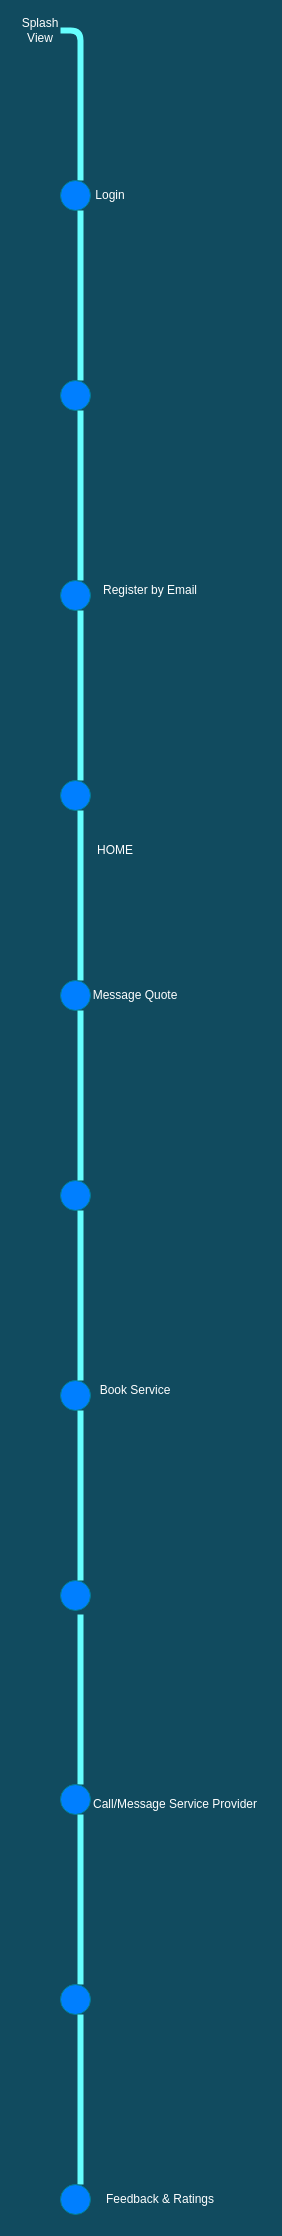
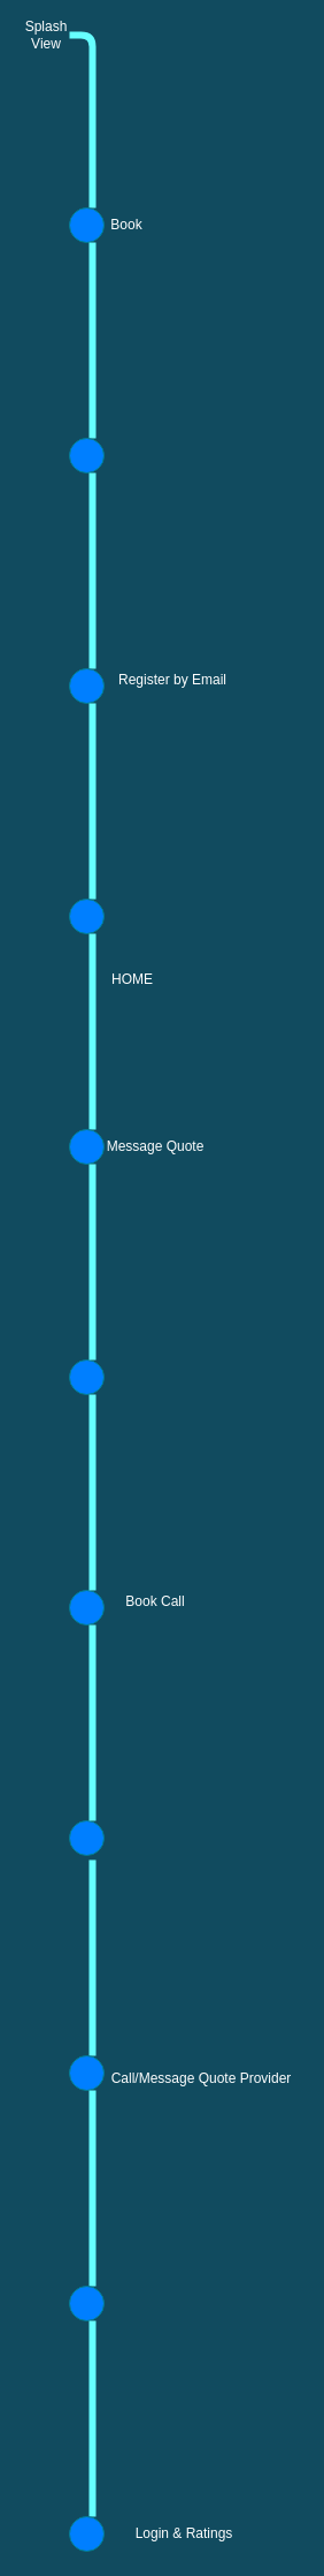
- <mxCell id="6" value="&lt;font color=&quot;#ffffff&quot;&gt;Login&lt;br&gt;&lt;/font&gt;" style="text;html=1;strokeColor=none;fillColor=none;align=center;verticalAlign=middle;whiteSpace=wrap;rounded=0;" vertex="1" parent="1"><mxGeometry x="90" y="185" width="40" height="20" as="geometry" /></mxCell>
+ <mxCell id="6" value="&lt;font color=&quot;#ffffff&quot;&gt;Book&lt;br&gt;&lt;/font&gt;" style="text;html=1;strokeColor=none;fillColor=none;align=center;verticalAlign=middle;whiteSpace=wrap;rounded=0;" vertex="1" parent="1"><mxGeometry x="90" y="185" width="40" height="20" as="geometry" /></mxCell>
- <mxCell id="23" value="&lt;font color=&quot;#ffffff&quot;&gt;Book Service&lt;br&gt;&lt;/font&gt;" style="text;html=1;strokeColor=none;fillColor=none;align=center;verticalAlign=middle;whiteSpace=wrap;rounded=0;" vertex="1" parent="1"><mxGeometry x="90" y="1380" width="90" height="20" as="geometry" /></mxCell>
+ <mxCell id="23" value="&lt;font color=&quot;#ffffff&quot;&gt;Book Call&lt;br&gt;&lt;/font&gt;" style="text;html=1;strokeColor=none;fillColor=none;align=center;verticalAlign=middle;whiteSpace=wrap;rounded=0;" vertex="1" parent="1"><mxGeometry x="90" y="1380" width="90" height="20" as="geometry" /></mxCell>
- <mxCell id="26" value="&lt;font color=&quot;#ffffff&quot;&gt;Call/Message Service Provider&lt;br&gt;&lt;/font&gt;" style="text;html=1;strokeColor=none;fillColor=none;align=center;verticalAlign=middle;whiteSpace=wrap;rounded=0;" vertex="1" parent="1"><mxGeometry x="90" y="1794" width="170" height="20" as="geometry" /></mxCell>
+ <mxCell id="26" value="&lt;font color=&quot;#ffffff&quot;&gt;Call/Message Quote Provider&lt;br&gt;&lt;/font&gt;" style="text;html=1;strokeColor=none;fillColor=none;align=center;verticalAlign=middle;whiteSpace=wrap;rounded=0;" vertex="1" parent="1"><mxGeometry x="90" y="1794" width="170" height="20" as="geometry" /></mxCell>
- <mxCell id="31" value="&lt;font color=&quot;#ffffff&quot;&gt;Feedback &amp;amp; Ratings&lt;br&gt;&lt;/font&gt;" style="text;html=1;strokeColor=none;fillColor=none;align=center;verticalAlign=middle;whiteSpace=wrap;rounded=0;" vertex="1" parent="1"><mxGeometry x="80" y="2189" width="160" height="20" as="geometry" /></mxCell>
+ <mxCell id="31" value="&lt;font color=&quot;#ffffff&quot;&gt;Login &amp;amp; Ratings&lt;br&gt;&lt;/font&gt;" style="text;html=1;strokeColor=none;fillColor=none;align=center;verticalAlign=middle;whiteSpace=wrap;rounded=0;" vertex="1" parent="1"><mxGeometry x="80" y="2189" width="160" height="20" as="geometry" /></mxCell>
